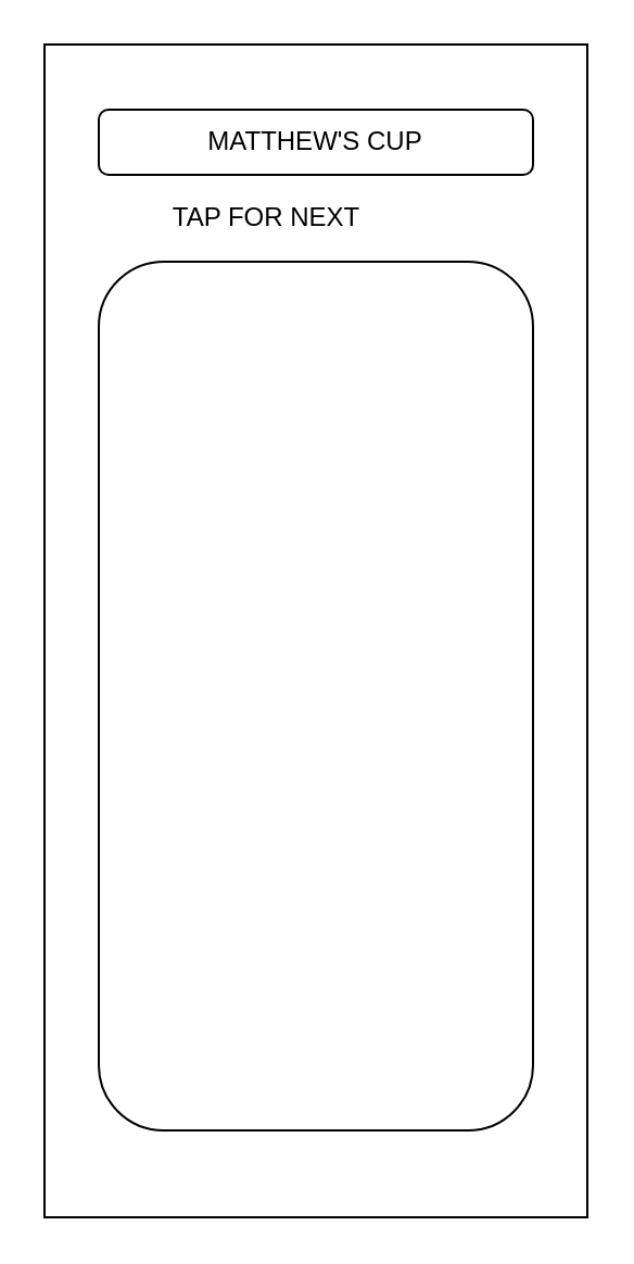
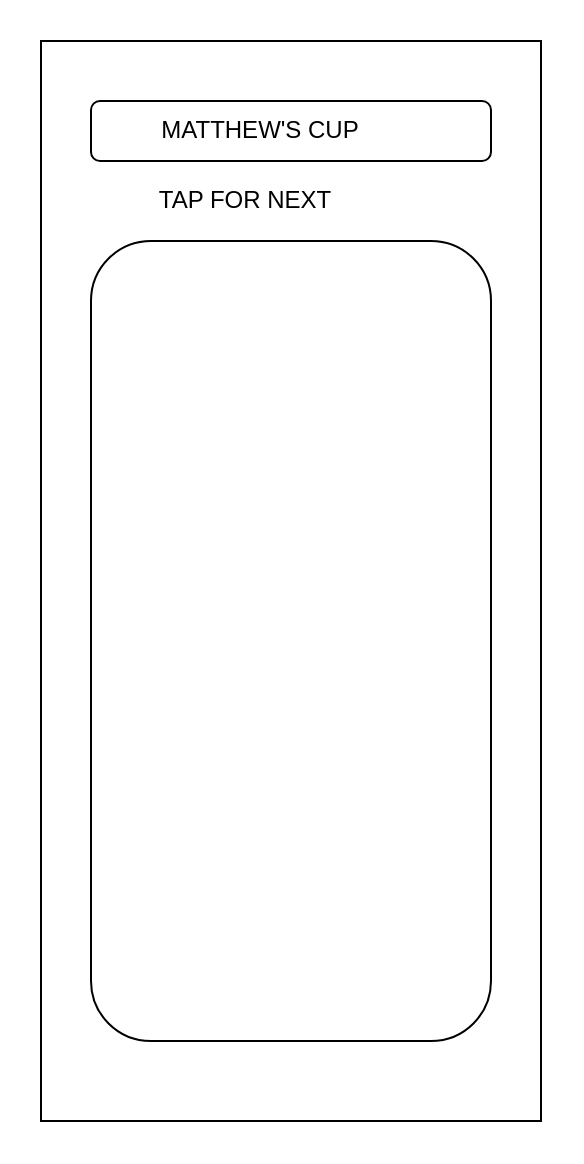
- <mxCell id="6" value="MATTHEW'S CUP&lt;br&gt;" style="text;html=1;strokeColor=none;fillColor=none;align=center;verticalAlign=middle;whiteSpace=wrap;rounded=0;" vertex="1" parent="1"><mxGeometry x="65" y="55" width="160" height="20" as="geometry" /></mxCell>
+ <mxCell id="6" value="MATTHEW'S CUP&lt;br&gt;" style="text;html=1;strokeColor=none;fillColor=none;align=center;verticalAlign=middle;whiteSpace=wrap;rounded=0;" vertex="1" parent="1"><mxGeometry x="50" y="55" width="160" height="20" as="geometry" /></mxCell>
